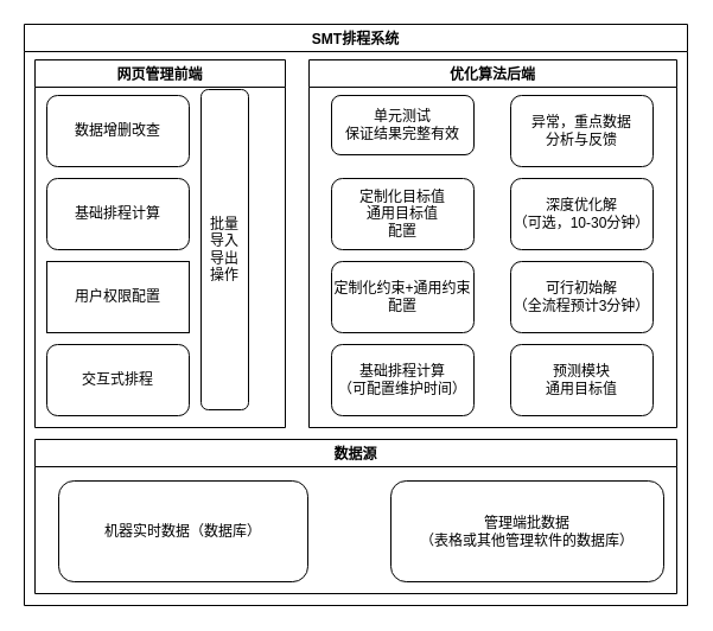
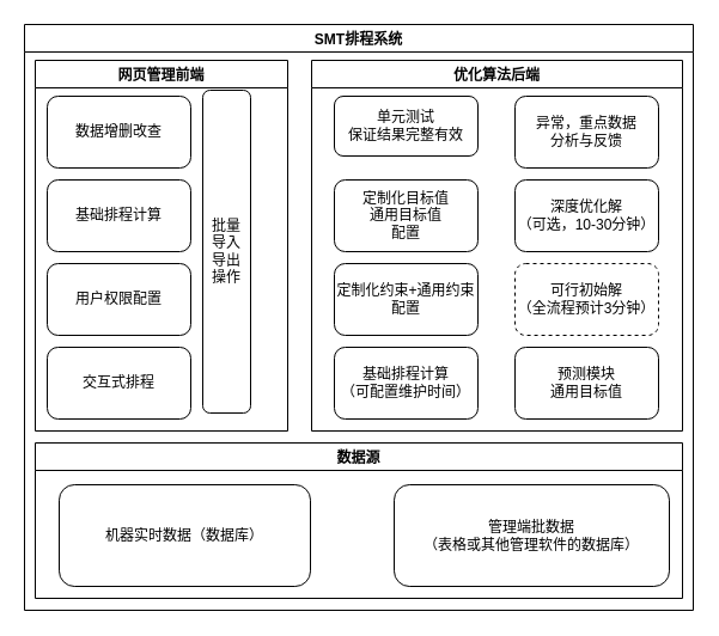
- <mxCell id="9" value="用户权限配置" style="whiteSpace=wrap;html=1;rounded=0;" vertex="1" parent="6"><mxGeometry x="10" y="170" width="120" height="60" as="geometry" /></mxCell>
+ <mxCell id="9" value="用户权限配置" style="rounded=1;whiteSpace=wrap;html=1;" vertex="1" parent="6"><mxGeometry x="10" y="170" width="120" height="60" as="geometry" /></mxCell>
- <mxCell id="18" value="可行初始解&lt;br&gt;（全流程预计3分钟）" style="rounded=1;whiteSpace=wrap;html=1;" vertex="1" parent="12"><mxGeometry x="170" y="170" width="120" height="60" as="geometry" /></mxCell>
+ <mxCell id="18" value="可行初始解&lt;br&gt;（全流程预计3分钟）" style="rounded=1;whiteSpace=wrap;html=1;dashed=1;" vertex="1" parent="12"><mxGeometry x="170" y="170" width="120" height="60" as="geometry" /></mxCell>
